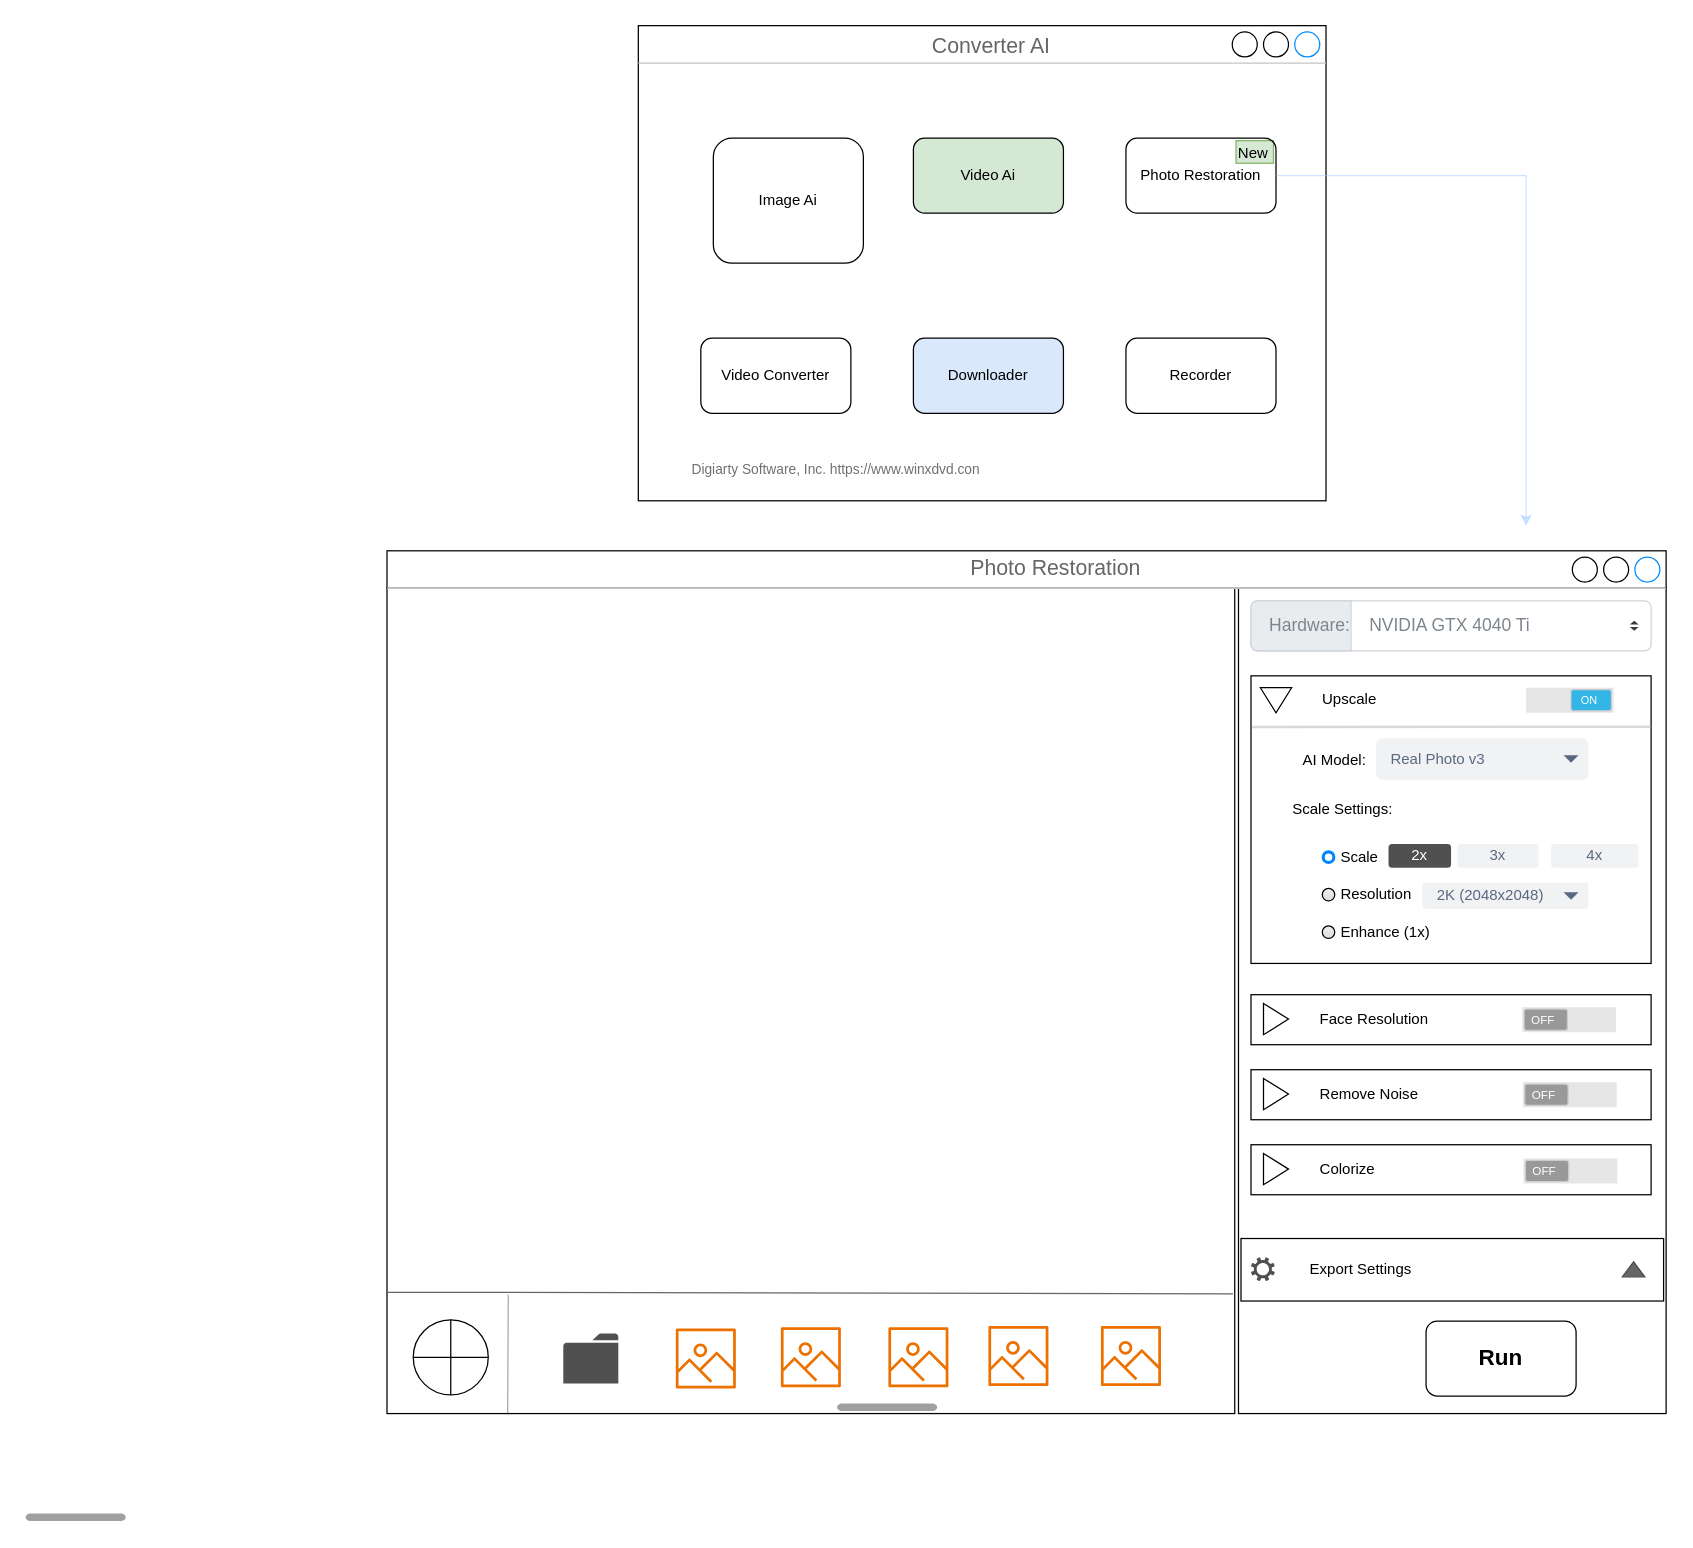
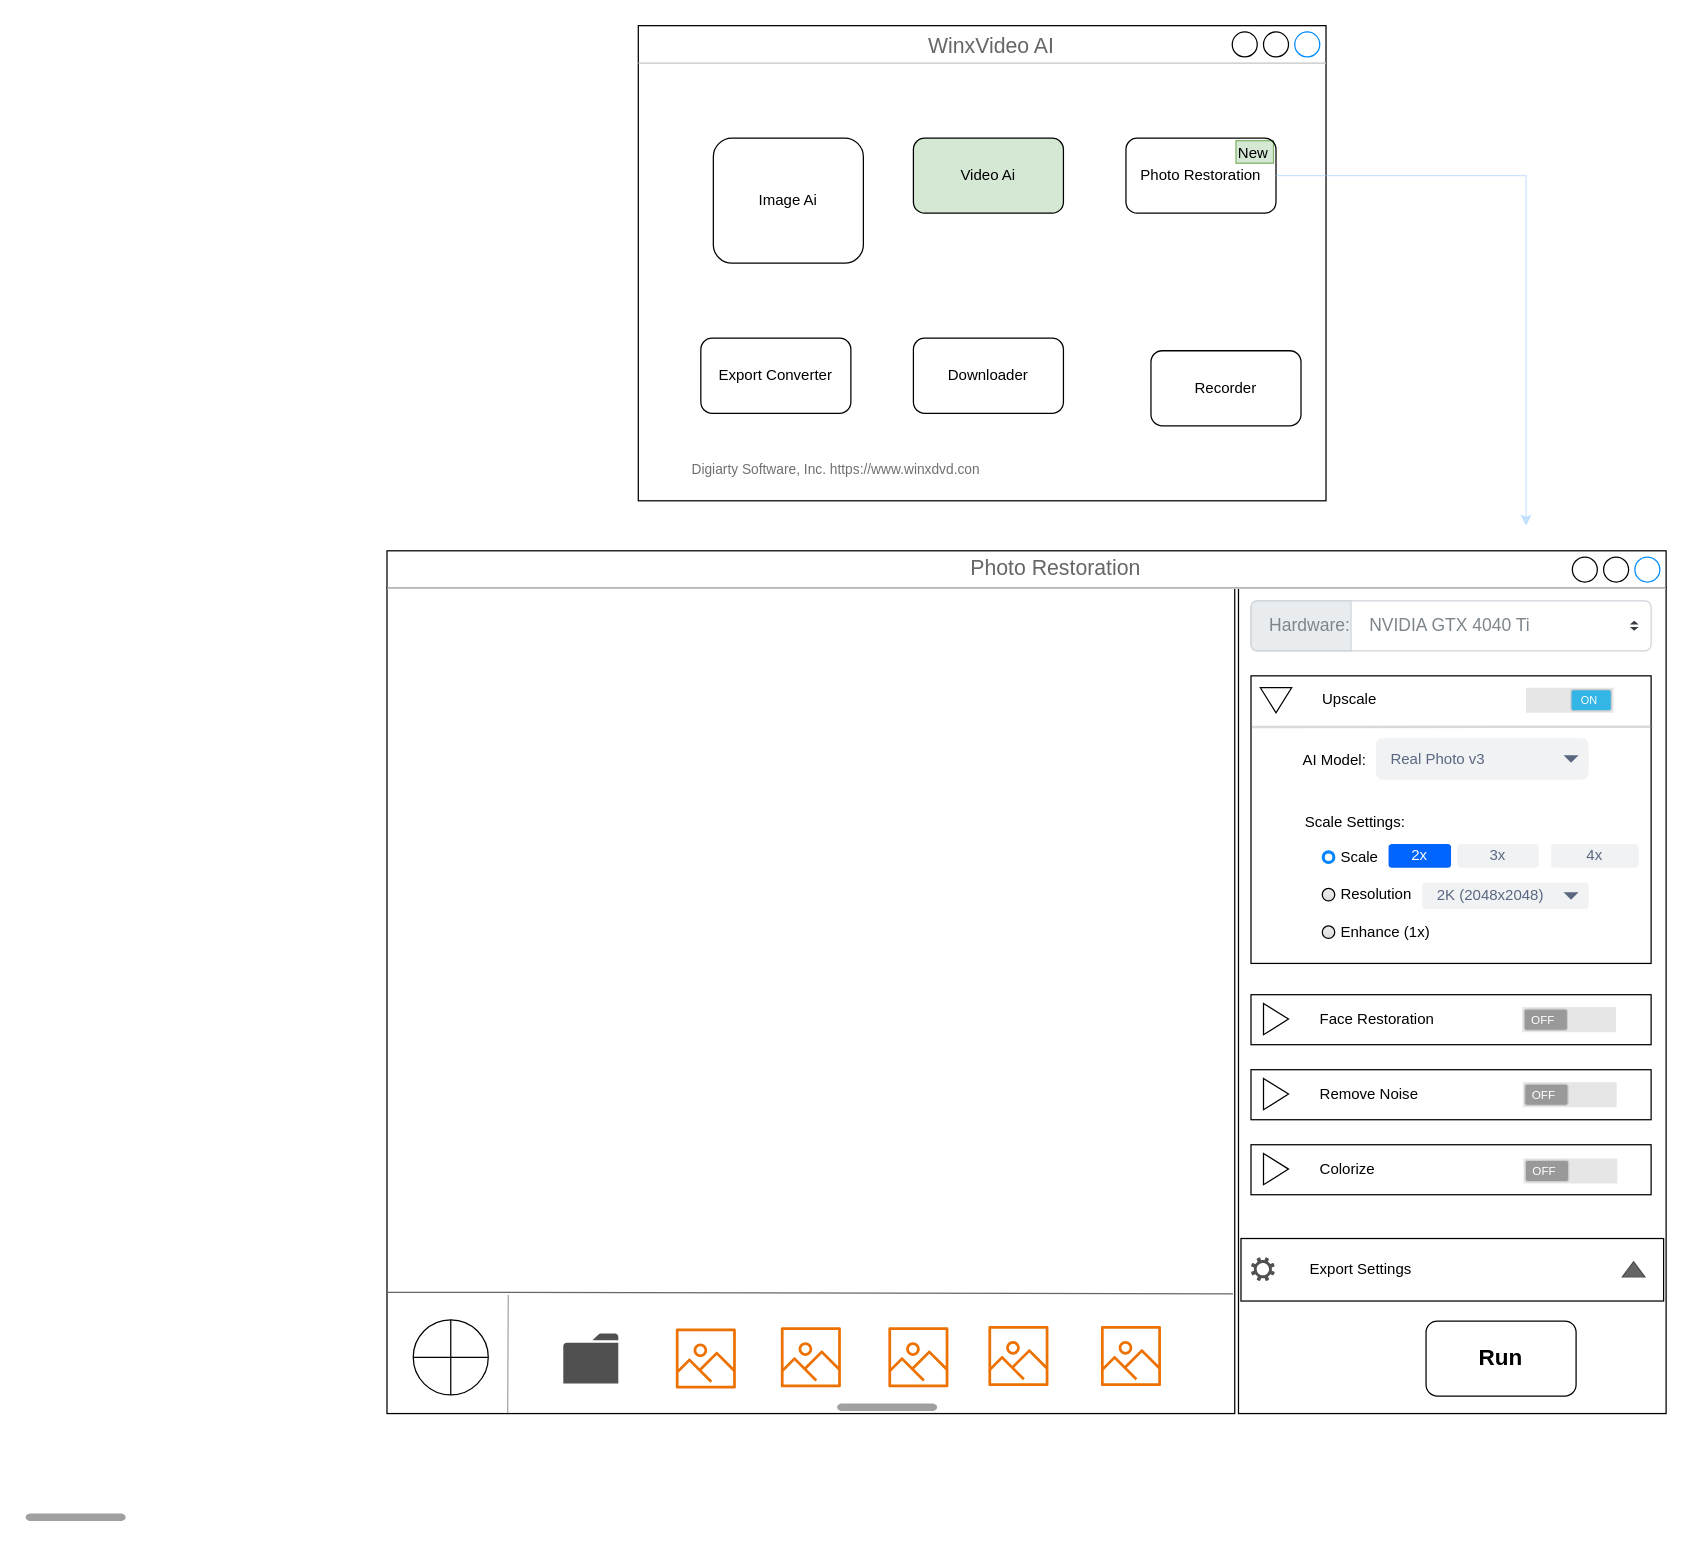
- <mxCell id="57" value="&lt;span style=&quot;color: rgb(102, 102, 102); font-size: 17px; text-align: left;&quot;&gt;Converter AI&lt;/span&gt;" style="text;html=1;align=center;verticalAlign=middle;whiteSpace=wrap;rounded=0;" vertex="1" parent="1"><mxGeometry x="725" y="22" width="135" height="30" as="geometry" /></mxCell>
+ <mxCell id="57" value="&lt;span style=&quot;color: rgb(102, 102, 102); font-size: 17px; text-align: left;&quot;&gt;WinxVideo AI&lt;/span&gt;" style="text;html=1;align=center;verticalAlign=middle;whiteSpace=wrap;rounded=0;" vertex="1" parent="1"><mxGeometry x="725" y="22" width="135" height="30" as="geometry" /></mxCell>
- <mxCell id="6" value="Video Converter" style="rounded=1;whiteSpace=wrap;html=1;" vertex="1" parent="1"><mxGeometry x="560" y="270" width="120" height="60" as="geometry" /></mxCell>
+ <mxCell id="6" value="Export Converter" style="rounded=1;whiteSpace=wrap;html=1;" vertex="1" parent="1"><mxGeometry x="560" y="270" width="120" height="60" as="geometry" /></mxCell>
- <mxCell id="7" value="Downloader" style="rounded=1;whiteSpace=wrap;html=1;fillColor=#dae8fc;" vertex="1" parent="1"><mxGeometry y="270" width="120" height="60" as="geometry" x="730" /></mxCell>
+ <mxCell id="7" value="Downloader" style="rounded=1;whiteSpace=wrap;html=1;" vertex="1" parent="1"><mxGeometry y="270" width="120" height="60" as="geometry" x="730" /></mxCell>
- <mxCell id="8" value="Recorder" style="rounded=1;whiteSpace=wrap;html=1;" vertex="1" parent="1"><mxGeometry x="900" y="270" width="120" height="60" as="geometry" /></mxCell>
+ <mxCell id="8" value="Recorder" style="rounded=1;whiteSpace=wrap;html=1;" vertex="1" parent="1"><mxGeometry x="920" y="280" width="120" height="60" as="geometry" /></mxCell>
- <mxCell id="26" value="Scale Settings:" style="text;html=1;align=center;verticalAlign=middle;whiteSpace=wrap;rounded=0;" vertex="1" parent="13"><mxGeometry x="27" y="91.5" width="93" height="30" as="geometry" /></mxCell>
+ <mxCell id="26" value="Scale Settings:" style="text;html=1;align=center;verticalAlign=middle;whiteSpace=wrap;rounded=0;" vertex="1" parent="13"><mxGeometry x="37" y="101.5" width="93" height="30" as="geometry" /></mxCell>
- <mxCell id="23" value="2x" style="rounded=1;fillColor=#505050;align=center;strokeColor=none;html=1;fontColor=#ffffff;fontSize=12;whiteSpace=wrap;" vertex="1" parent="13"><mxGeometry x="110" y="134.5" width="50" height="19" as="geometry" /></mxCell>
+ <mxCell id="23" value="2x" style="rounded=1;fillColor=#0065FF;align=center;strokeColor=none;html=1;fontColor=#ffffff;fontSize=12;whiteSpace=wrap;" vertex="1" parent="13"><mxGeometry x="110" y="134.5" width="50" height="19" as="geometry" /></mxCell>
- <mxCell id="29" value="&lt;span style=&quot;white-space: pre;&quot;&gt;&#09;&lt;/span&gt;&lt;span style=&quot;white-space: pre;&quot;&gt;&#09;&lt;/span&gt;Face Resolution" style="html=1;whiteSpace=wrap;container=1;recursiveResize=0;collapsible=0;align=left;" vertex="1" parent="1"><mxGeometry x="1000" y="795" width="320" height="40" as="geometry" /></mxCell>
+ <mxCell id="29" value="&lt;span style=&quot;white-space: pre;&quot;&gt;&#09;&lt;/span&gt;&lt;span style=&quot;white-space: pre;&quot;&gt;&#09;&lt;/span&gt;Face Restoration" style="html=1;whiteSpace=wrap;container=1;recursiveResize=0;collapsible=0;align=left;" vertex="1" parent="1"><mxGeometry x="1000" y="795" width="320" height="40" as="geometry" /></mxCell>
